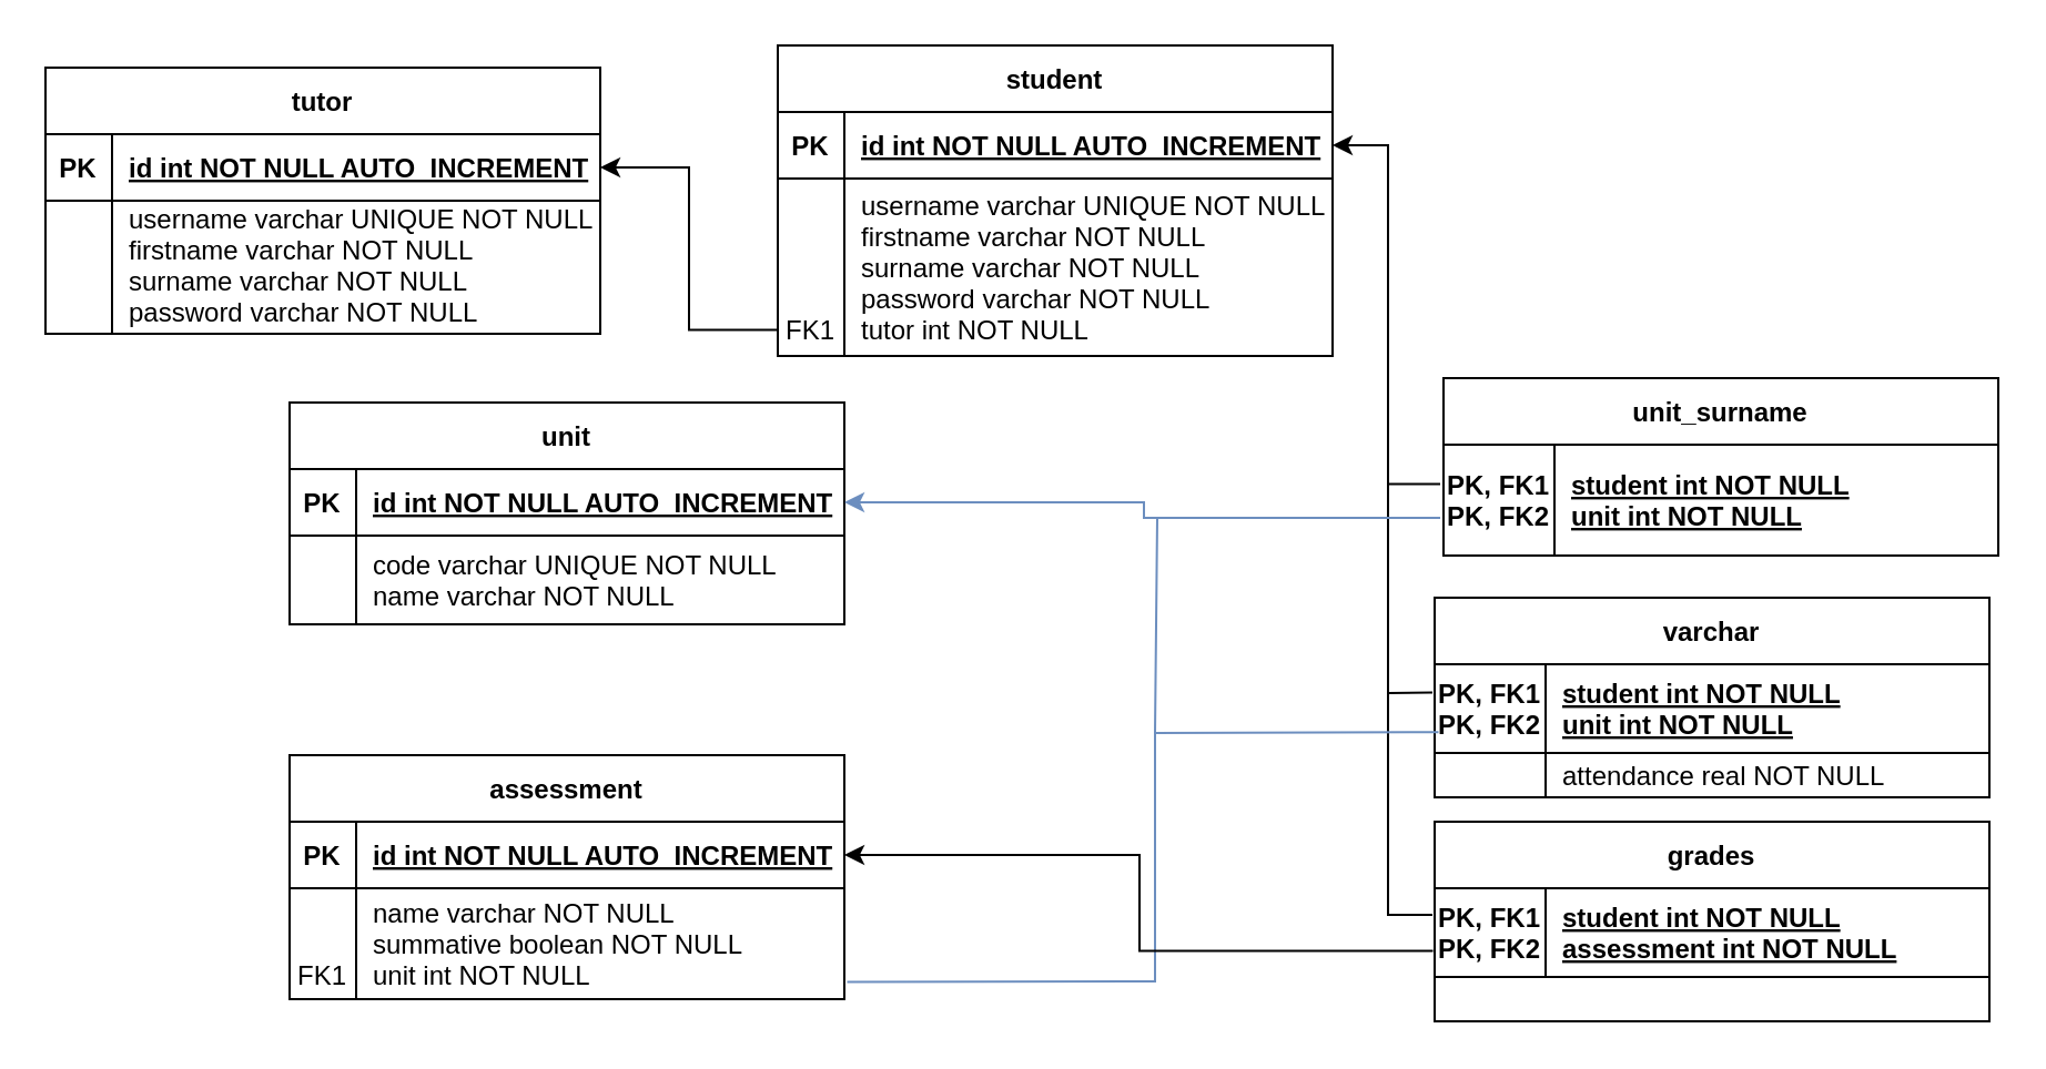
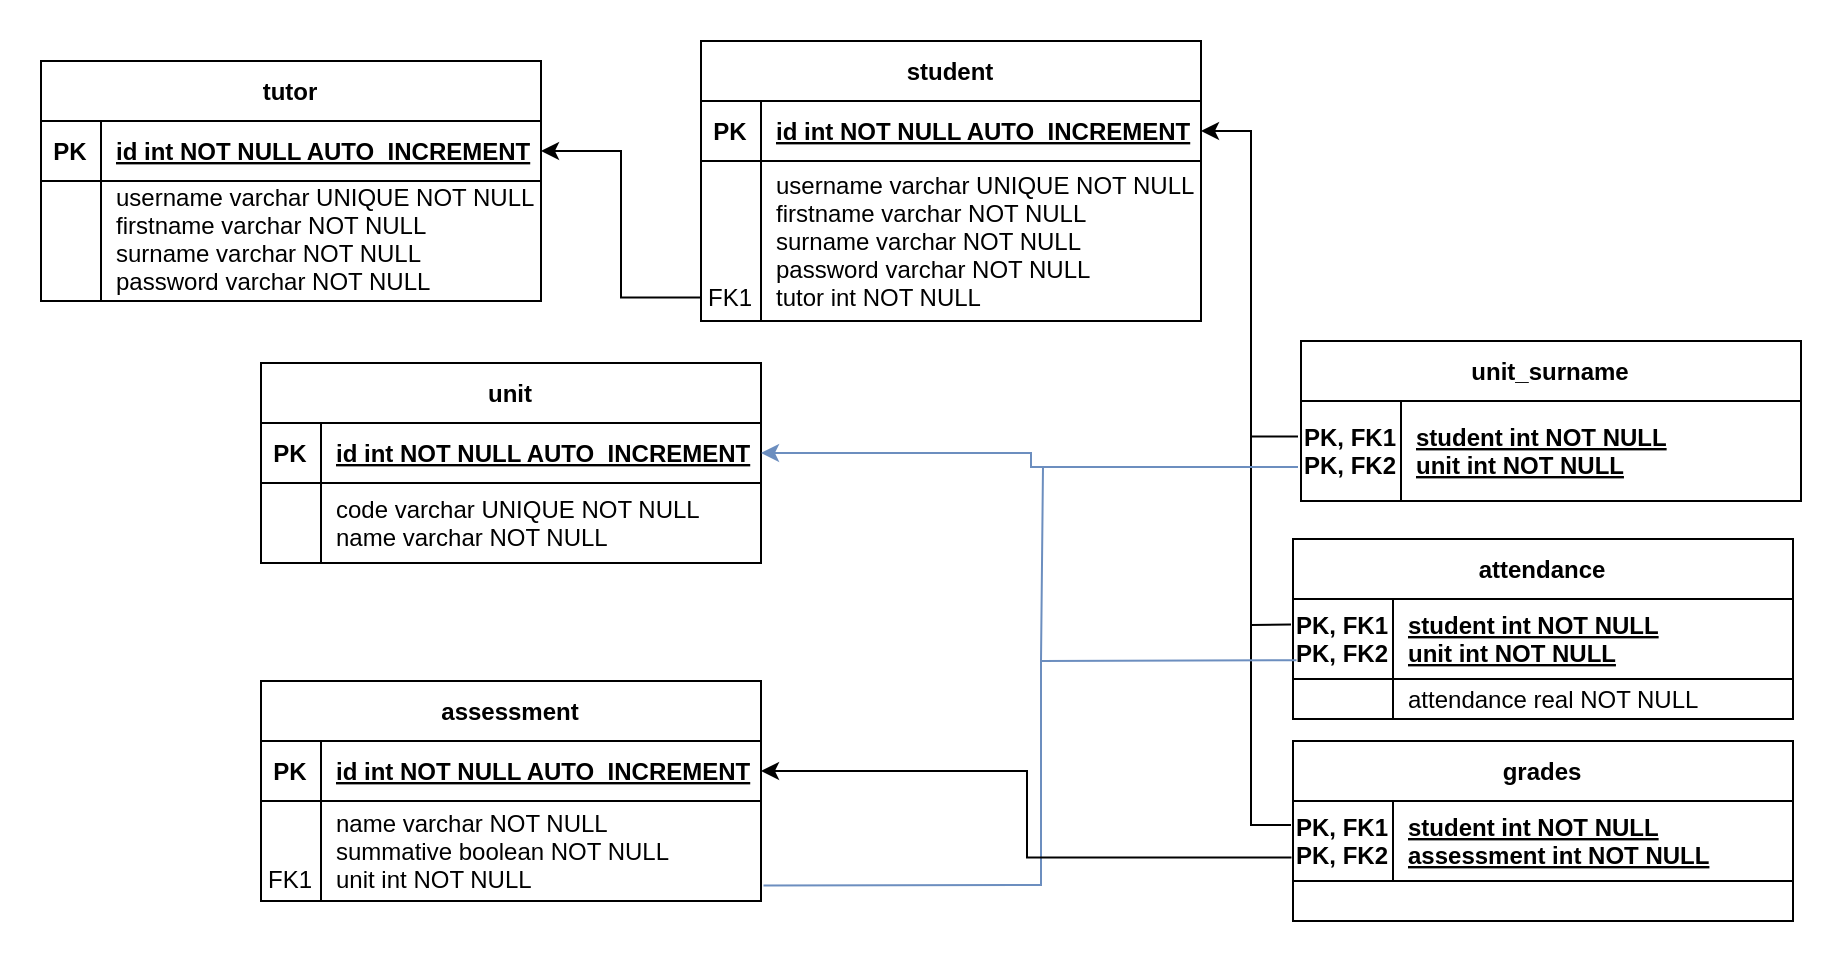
- <mxCell id="28" value="varchar" style="shape=table;startSize=30;container=1;collapsible=1;childLayout=tableLayout;fixedRows=1;rowLines=0;fontStyle=1;align=center;resizeLast=1;" parent="1" vertex="1"><mxGeometry x="646" y="269" width="250" height="90" as="geometry" /></mxCell>
+ <mxCell id="28" value="attendance" style="shape=table;startSize=30;container=1;collapsible=1;childLayout=tableLayout;fixedRows=1;rowLines=0;fontStyle=1;align=center;resizeLast=1;" parent="1" vertex="1"><mxGeometry x="646" y="269" width="250" height="90" as="geometry" /></mxCell>
